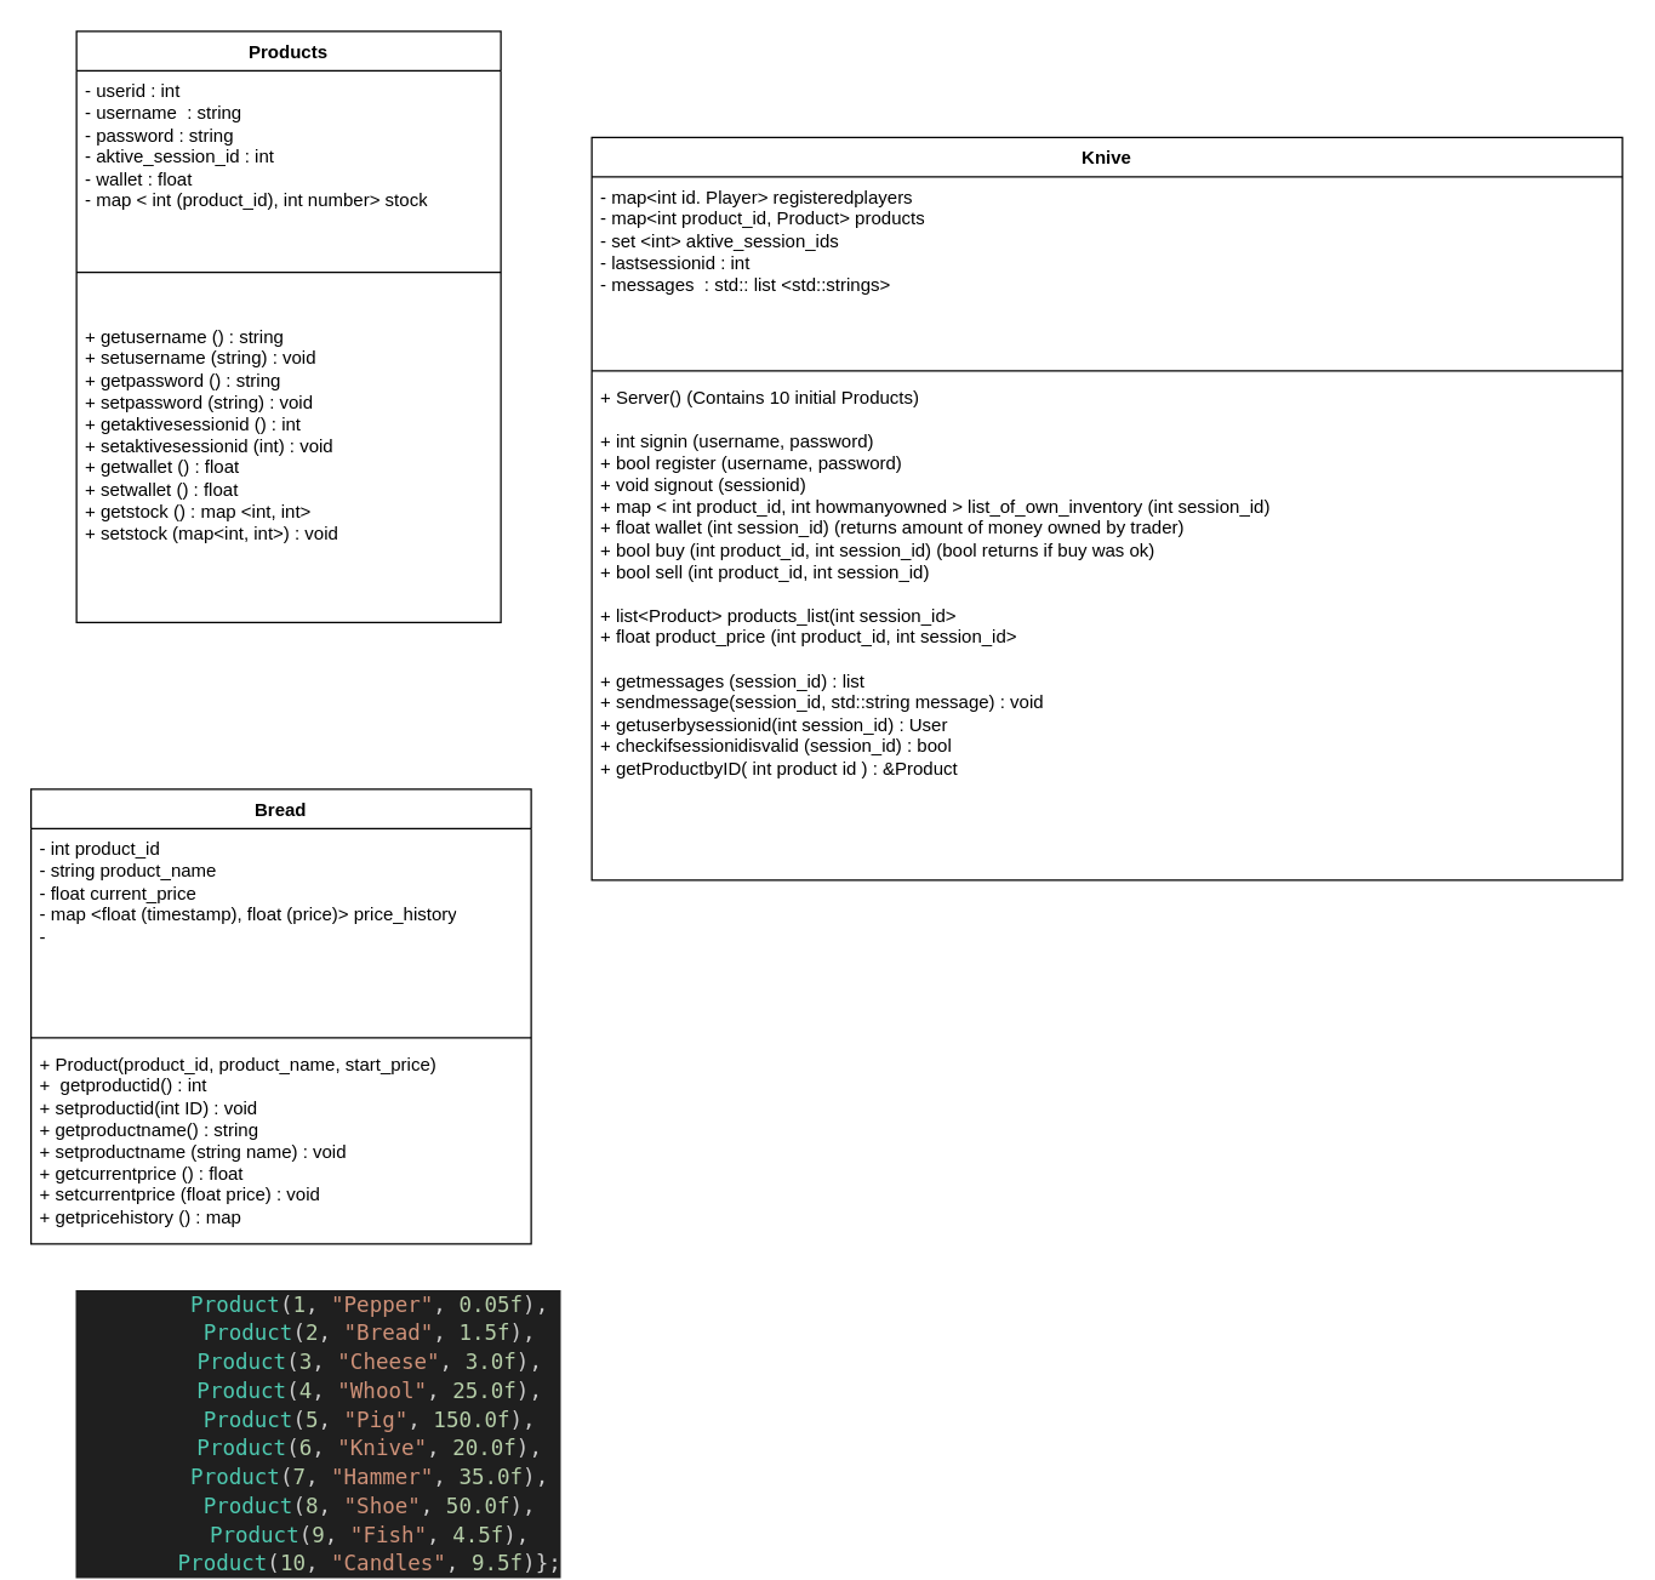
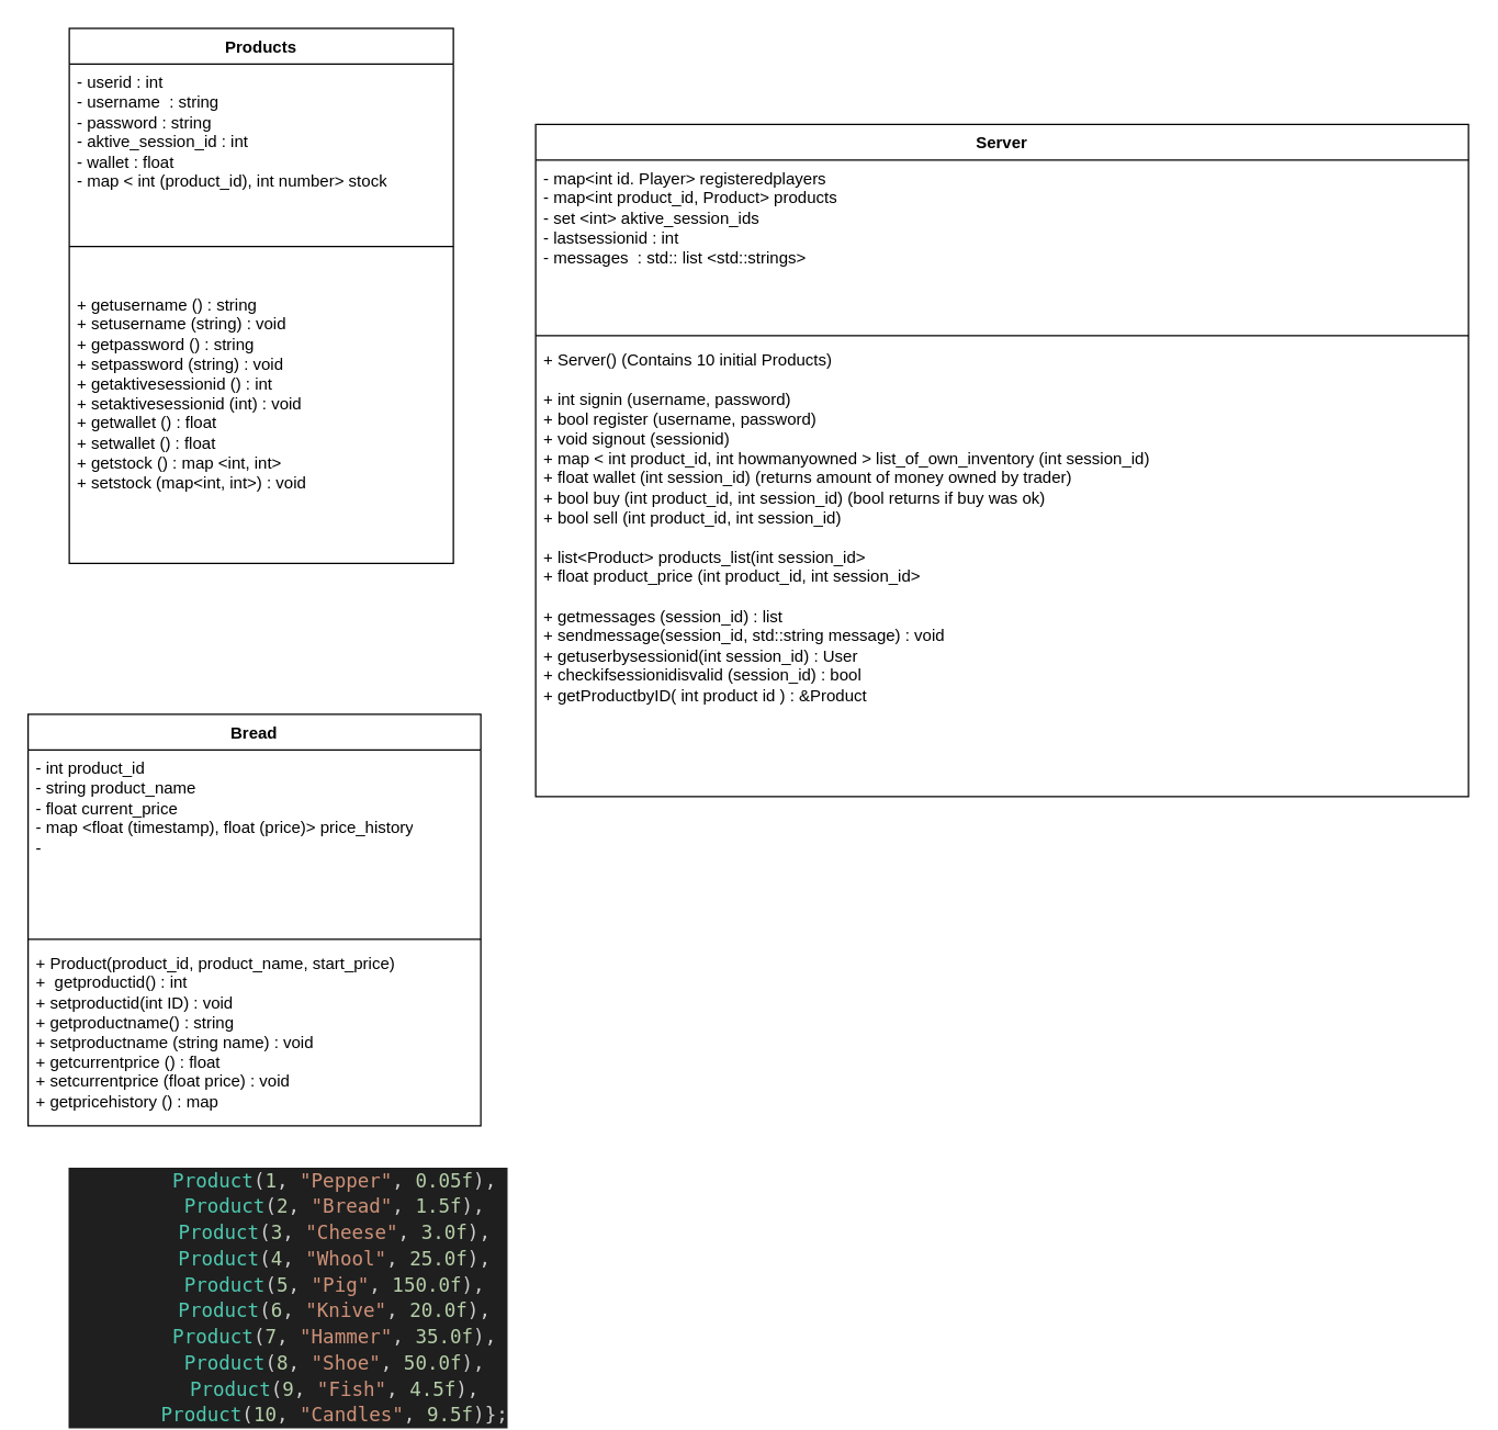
- <mxCell id="2" value="Knive" style="swimlane;fontStyle=1;align=center;verticalAlign=top;childLayout=stackLayout;horizontal=1;startSize=26;horizontalStack=0;resizeParent=1;resizeParentMax=0;resizeLast=0;collapsible=1;marginBottom=0;whiteSpace=wrap;html=1;" parent="1" vertex="1"><mxGeometry x="390" y="90" width="680" height="490" as="geometry" /></mxCell>
+ <mxCell id="2" value="Server" style="swimlane;fontStyle=1;align=center;verticalAlign=top;childLayout=stackLayout;horizontal=1;startSize=26;horizontalStack=0;resizeParent=1;resizeParentMax=0;resizeLast=0;collapsible=1;marginBottom=0;whiteSpace=wrap;html=1;" parent="1" vertex="1"><mxGeometry x="390" y="90" width="680" height="490" as="geometry" /></mxCell>
